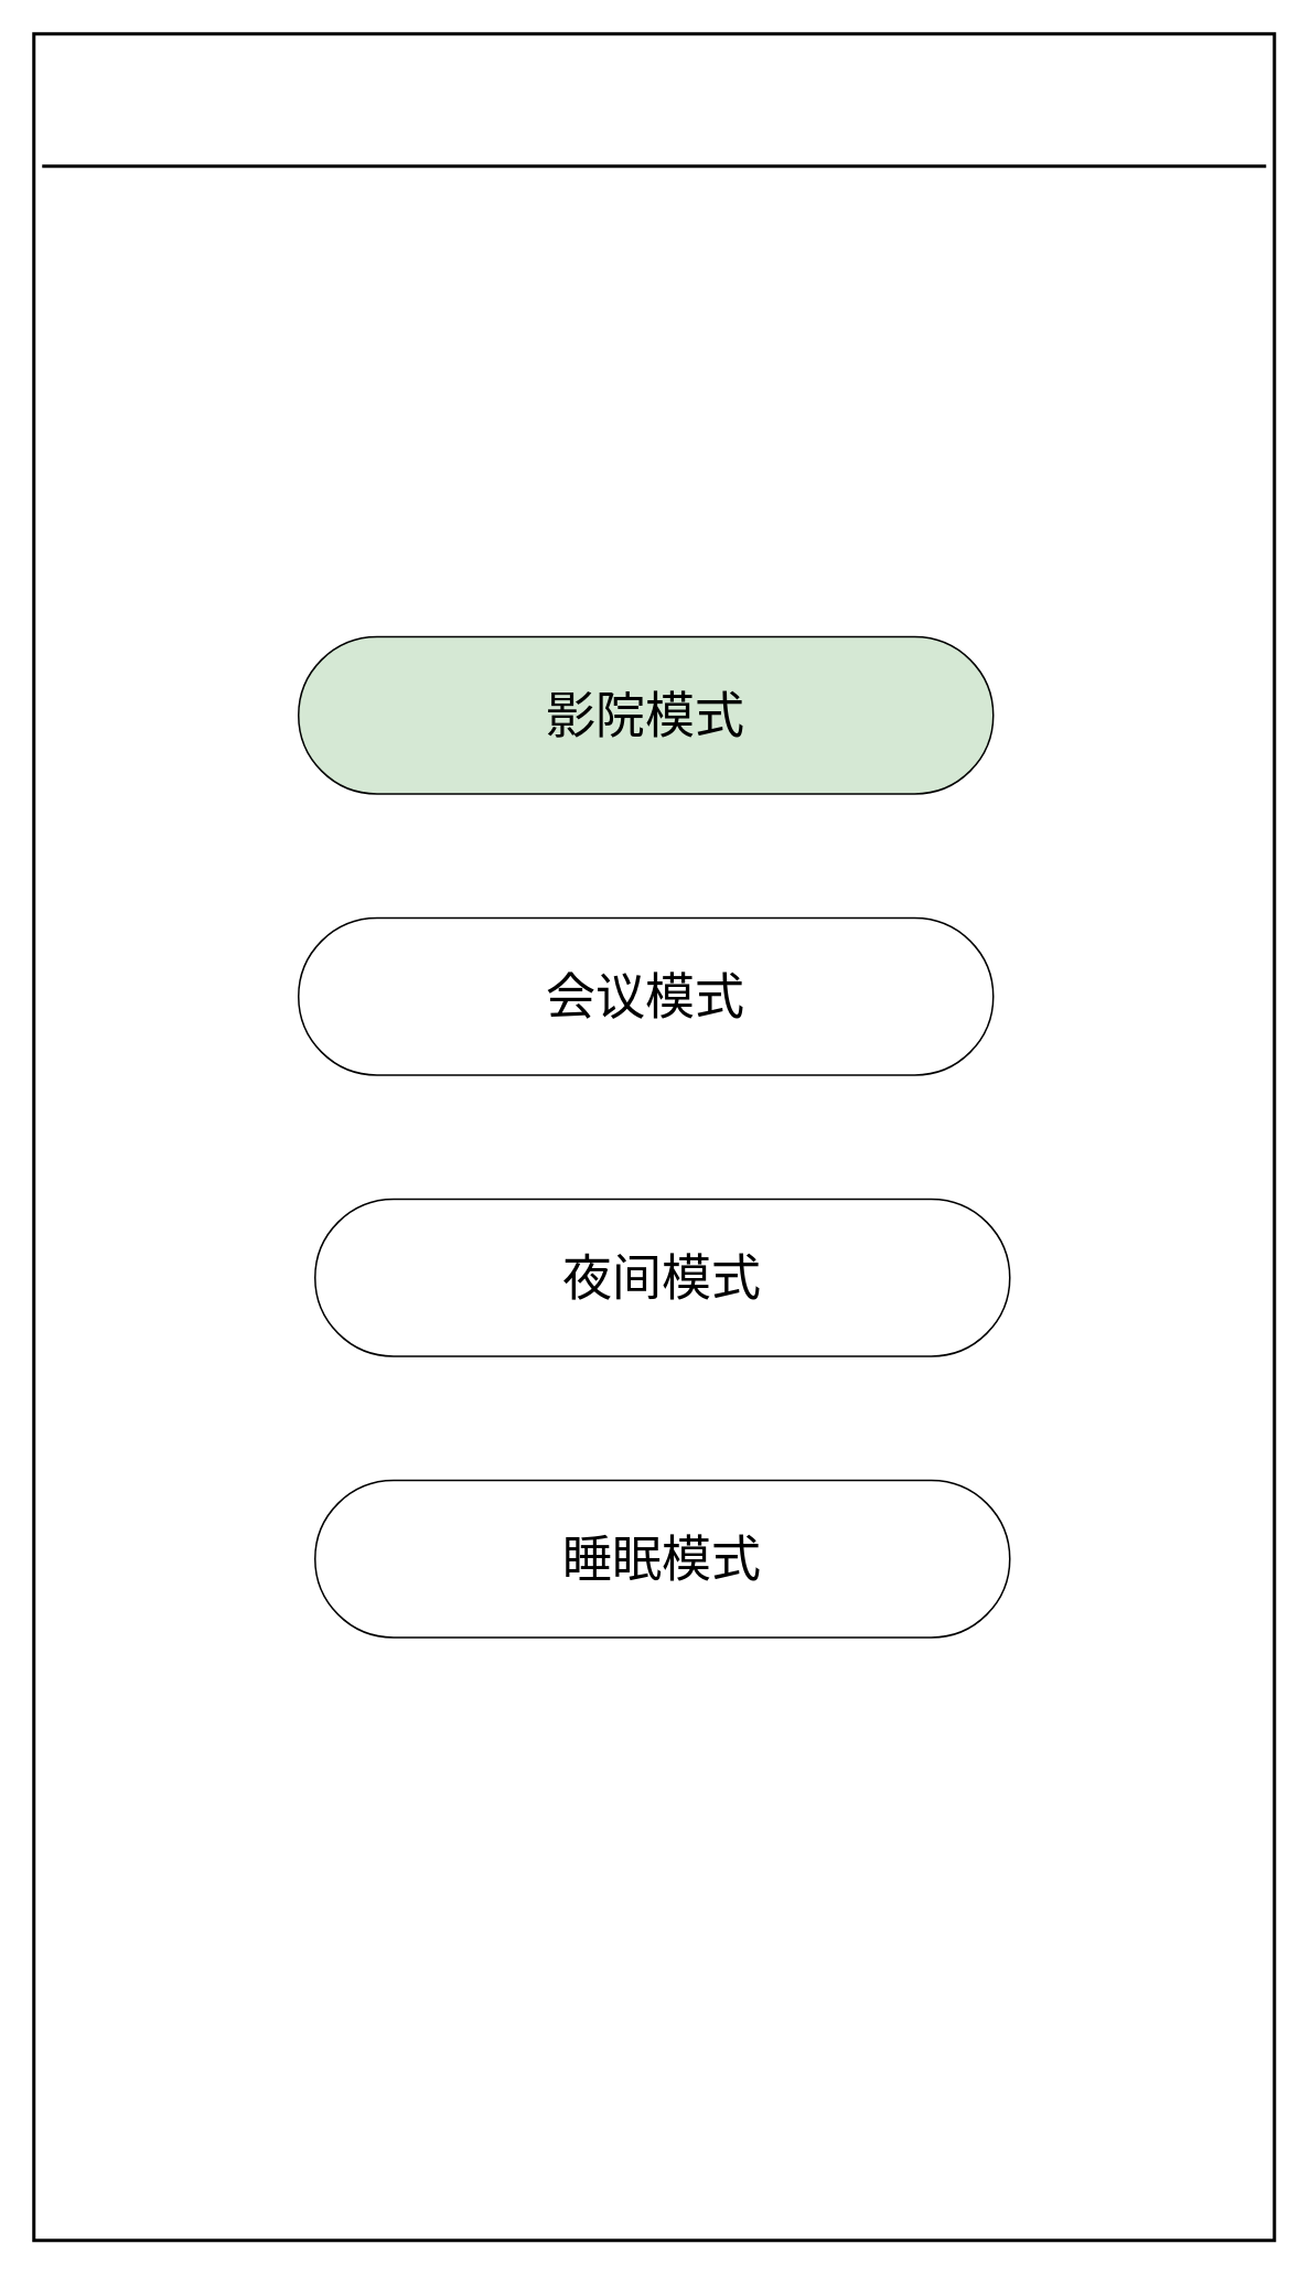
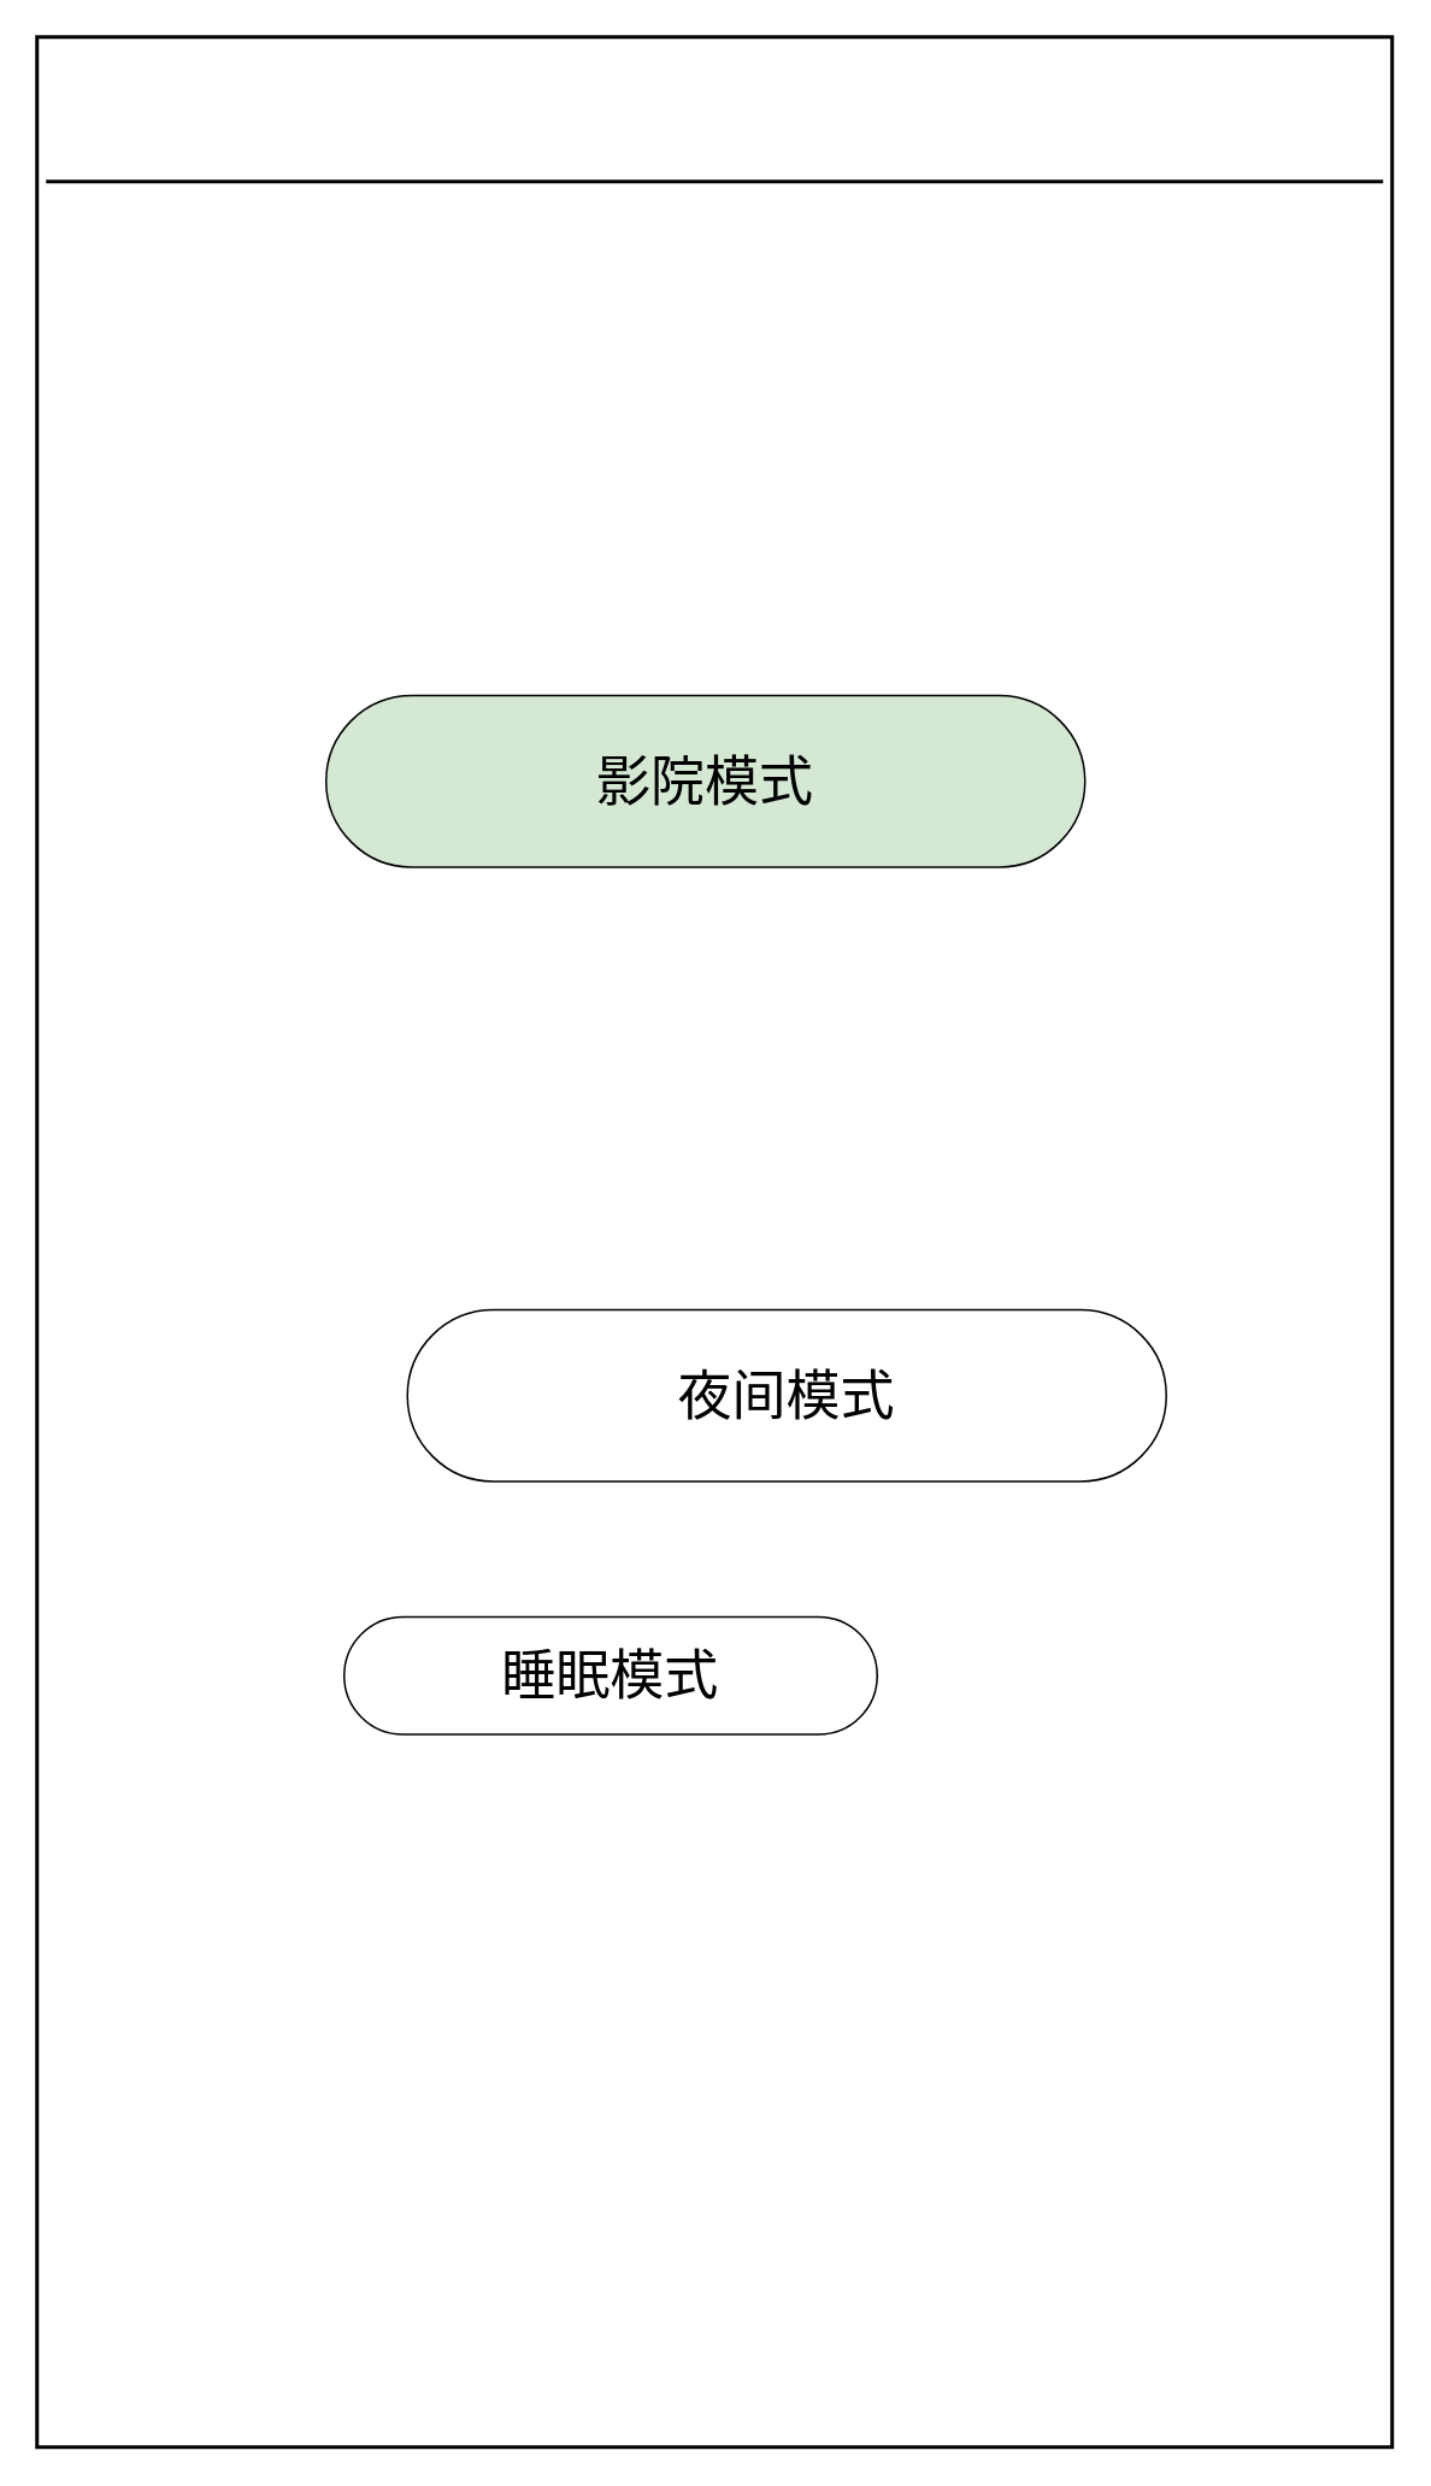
- <mxCell id="5" value="&lt;span style=&quot;font-size: 30px&quot;&gt;会议模式&lt;/span&gt;" style="rounded=1;whiteSpace=wrap;html=1;arcSize=50;" parent="1" vertex="1"><mxGeometry x="180" y="554.5" width="420" height="95" as="geometry" /></mxCell>
- <mxCell id="6" value="&lt;span style=&quot;font-size: 30px&quot;&gt;夜间模式&lt;/span&gt;" style="rounded=1;whiteSpace=wrap;html=1;arcSize=50;" parent="1" vertex="1"><mxGeometry x="190" y="724.5" width="420" height="95" as="geometry" /></mxCell>
+ <mxCell id="6" value="&lt;span style=&quot;font-size: 30px&quot;&gt;夜间模式&lt;/span&gt;" style="rounded=1;whiteSpace=wrap;html=1;arcSize=50;" parent="1" vertex="1"><mxGeometry x="225" y="724.5" width="420" height="95" as="geometry" /></mxCell>
- <mxCell id="7" value="&lt;span style=&quot;font-size: 30px&quot;&gt;睡眠模式&lt;/span&gt;" style="rounded=1;whiteSpace=wrap;html=1;arcSize=50;" parent="1" vertex="1"><mxGeometry x="190" y="894.5" width="420" height="95" as="geometry" /></mxCell>
+ <mxCell id="7" value="&lt;span style=&quot;font-size: 30px&quot;&gt;睡眠模式&lt;/span&gt;" style="rounded=1;whiteSpace=wrap;html=1;arcSize=50;" parent="1" vertex="1"><mxGeometry x="190" y="894.5" width="295" height="65" as="geometry" /></mxCell>
